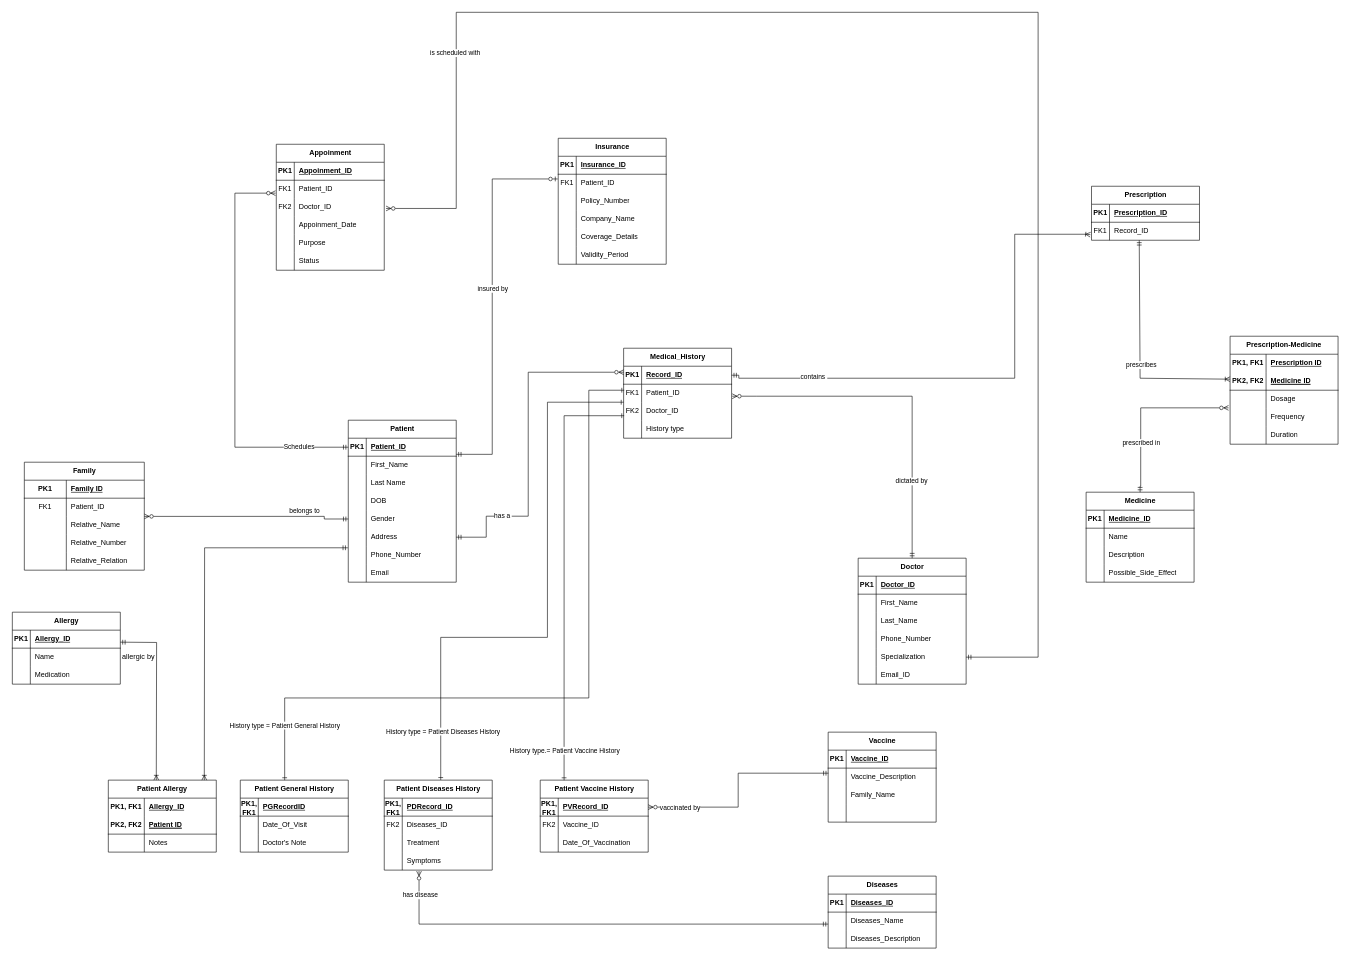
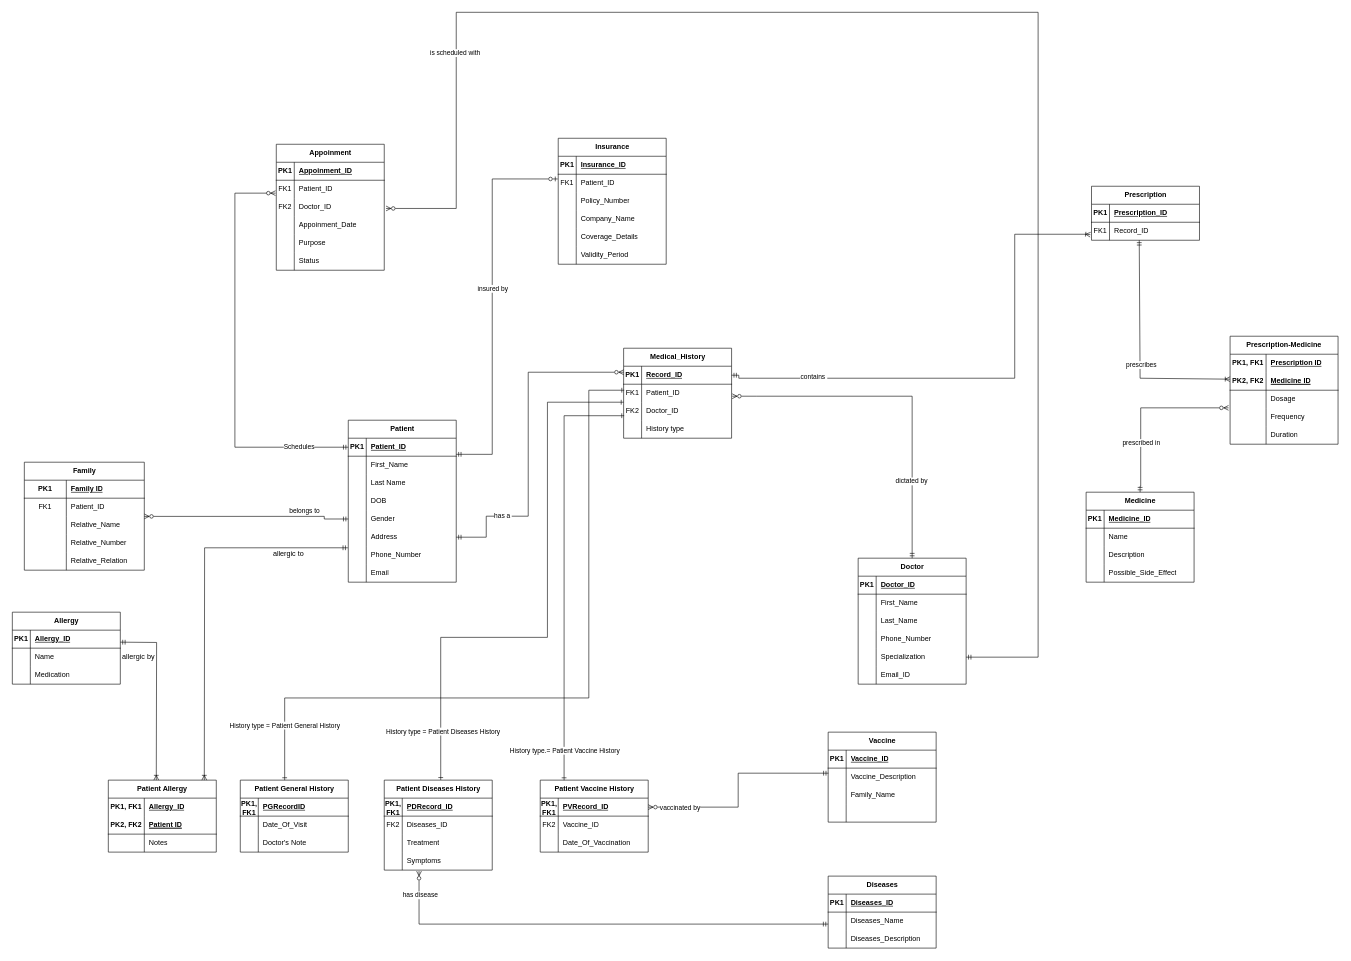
+ <mxCell id="255" value="allergic to" style="text;html=1;align=center;verticalAlign=middle;resizable=0;points=[];autosize=1;strokeColor=none;fillColor=none;" vertex="1" parent="1"><mxGeometry x="445" y="908" width="70" height="30" as="geometry" /></mxCell>
